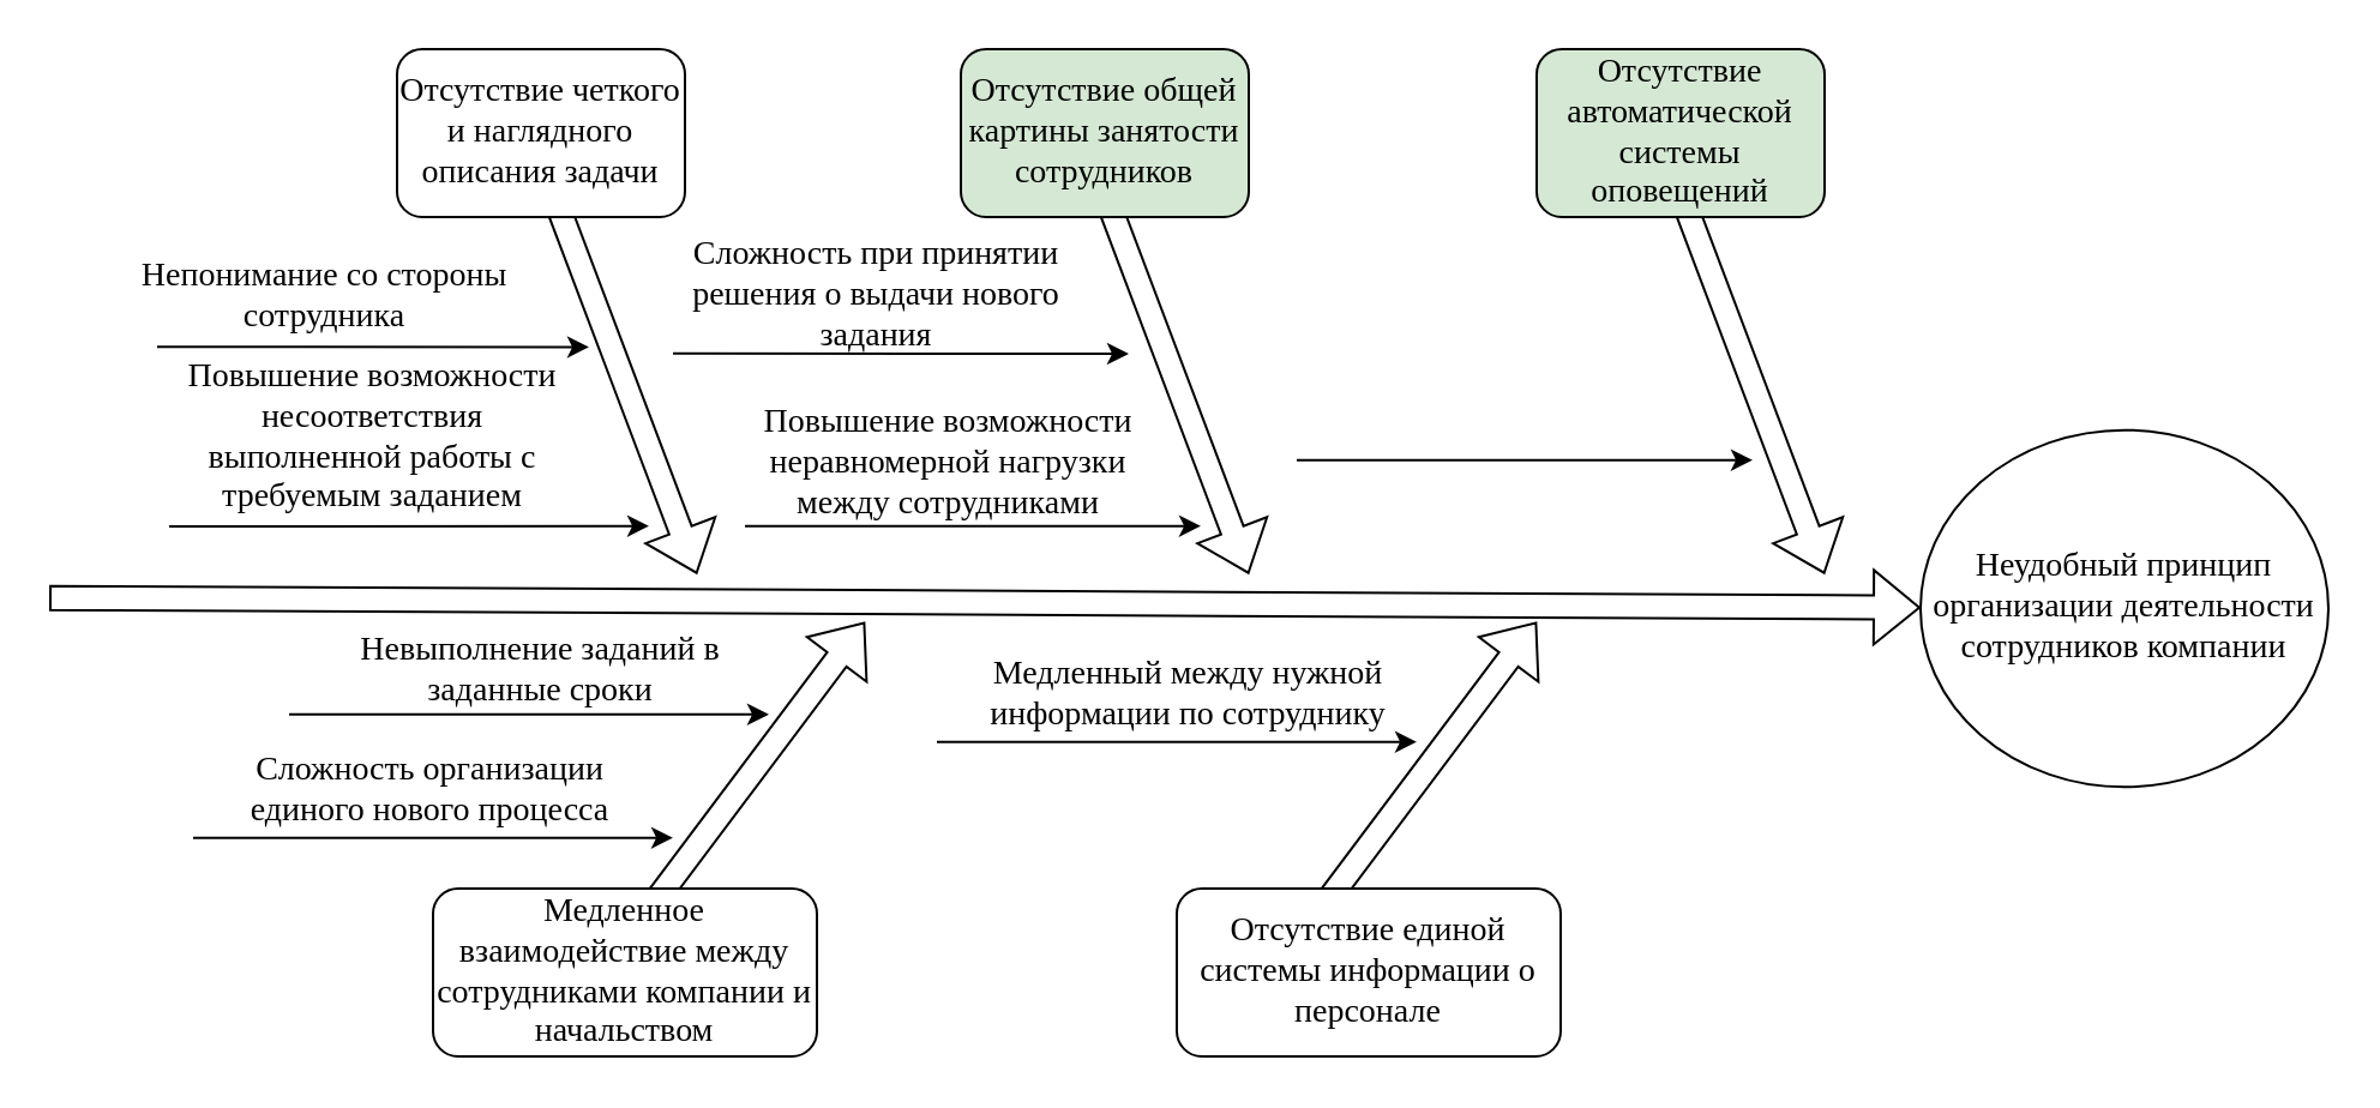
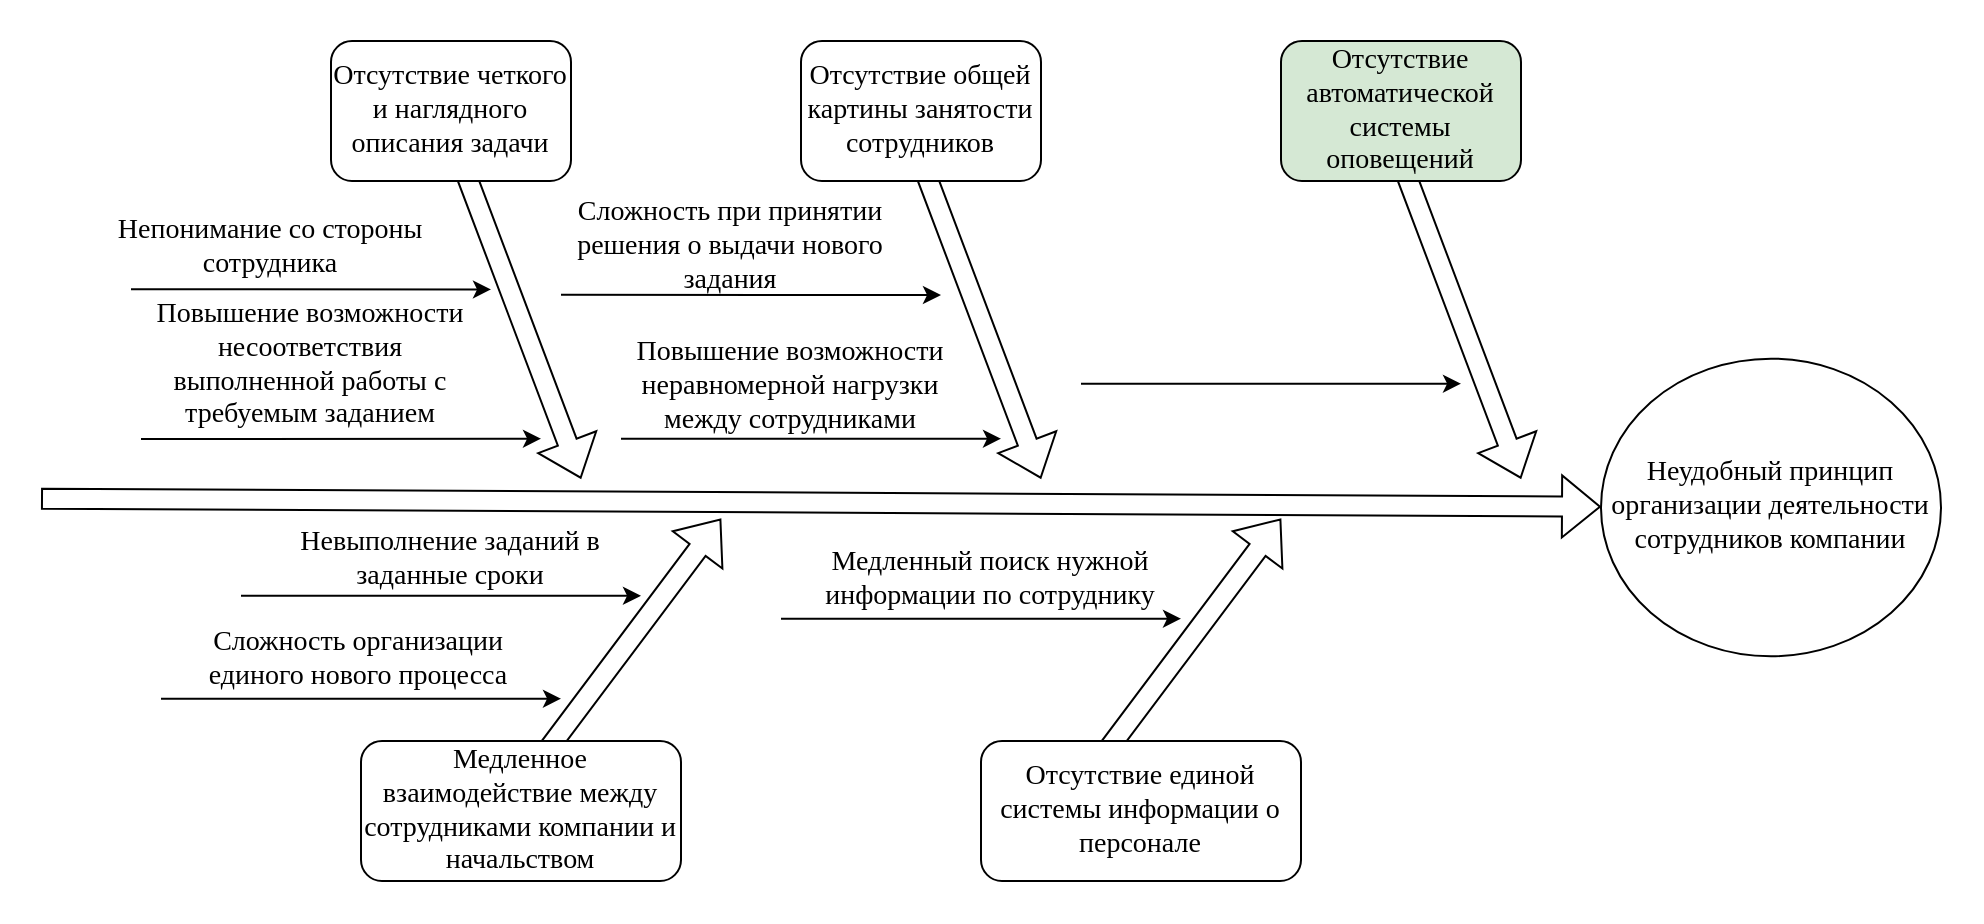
- <mxCell id="11" value="&lt;p&gt;&lt;font face=&quot;Times New Roman&quot; style=&quot;font-size: 14px&quot;&gt;Отсутствие общей картины занятости сотрудников&lt;/font&gt;&lt;/p&gt;" style="rounded=1;whiteSpace=wrap;html=1;fillColor=#d5e8d4;" parent="1" vertex="1"><mxGeometry x="400" y="20" width="120" height="70" as="geometry" /></mxCell>
+ <mxCell id="11" value="&lt;p&gt;&lt;font face=&quot;Times New Roman&quot; style=&quot;font-size: 14px&quot;&gt;Отсутствие общей картины занятости сотрудников&lt;/font&gt;&lt;/p&gt;" style="rounded=1;whiteSpace=wrap;html=1;" parent="1" vertex="1"><mxGeometry x="400" y="20" width="120" height="70" as="geometry" /></mxCell>
- <mxCell id="22" value="Медленный между нужной информации по сотруднику" style="rounded=0;whiteSpace=wrap;fontFamily=Times New Roman;strokeColor=none;gradientColor=none;gradientDirection=north;fillColor=none;fillOpacity=100;arcSize=12;fontSize=14;" parent="1" vertex="1"><mxGeometry x="410" y="268.82" width="170" height="40" as="geometry" /></mxCell>
+ <mxCell id="22" value="Медленный поиск нужной информации по сотруднику" style="rounded=0;whiteSpace=wrap;fontFamily=Times New Roman;strokeColor=none;gradientColor=none;gradientDirection=north;fillColor=none;fillOpacity=100;arcSize=12;fontSize=14;" parent="1" vertex="1"><mxGeometry x="410" y="268.82" width="170" height="40" as="geometry" /></mxCell>
